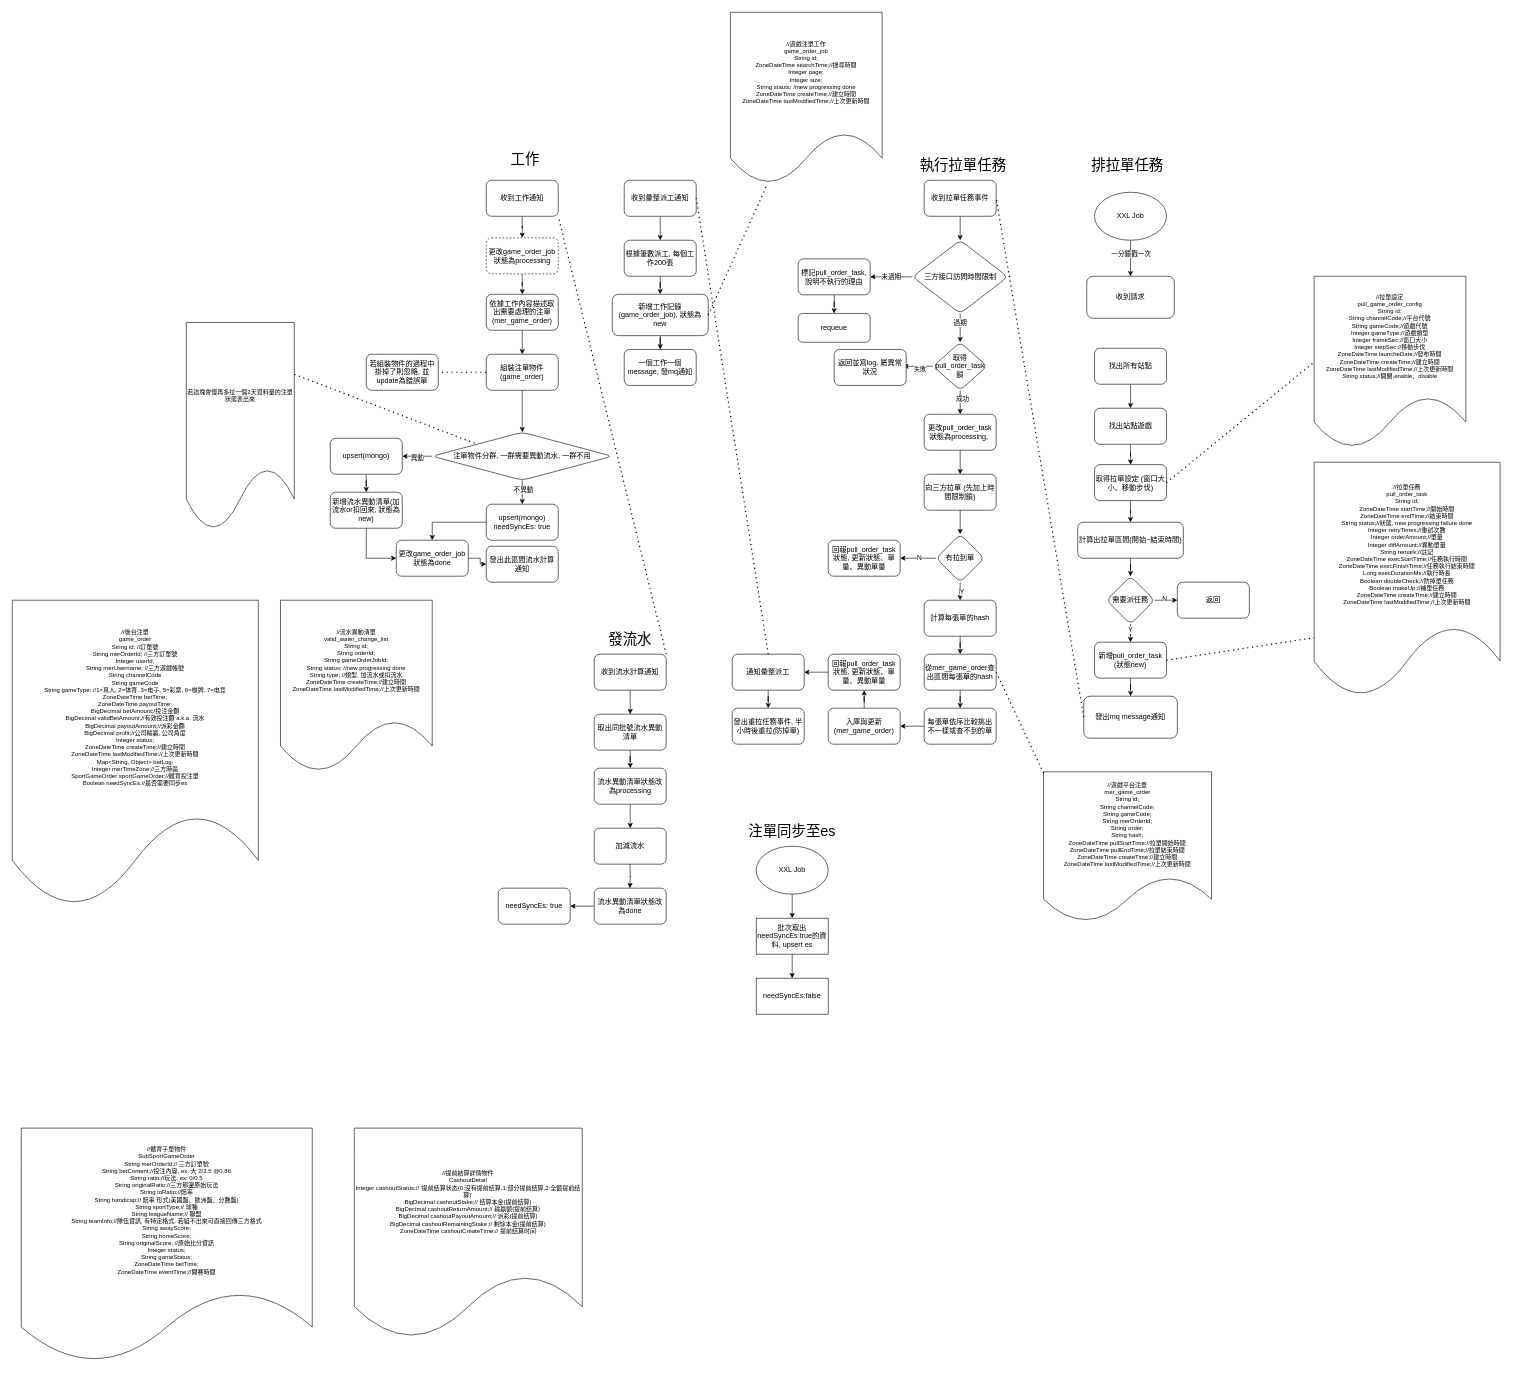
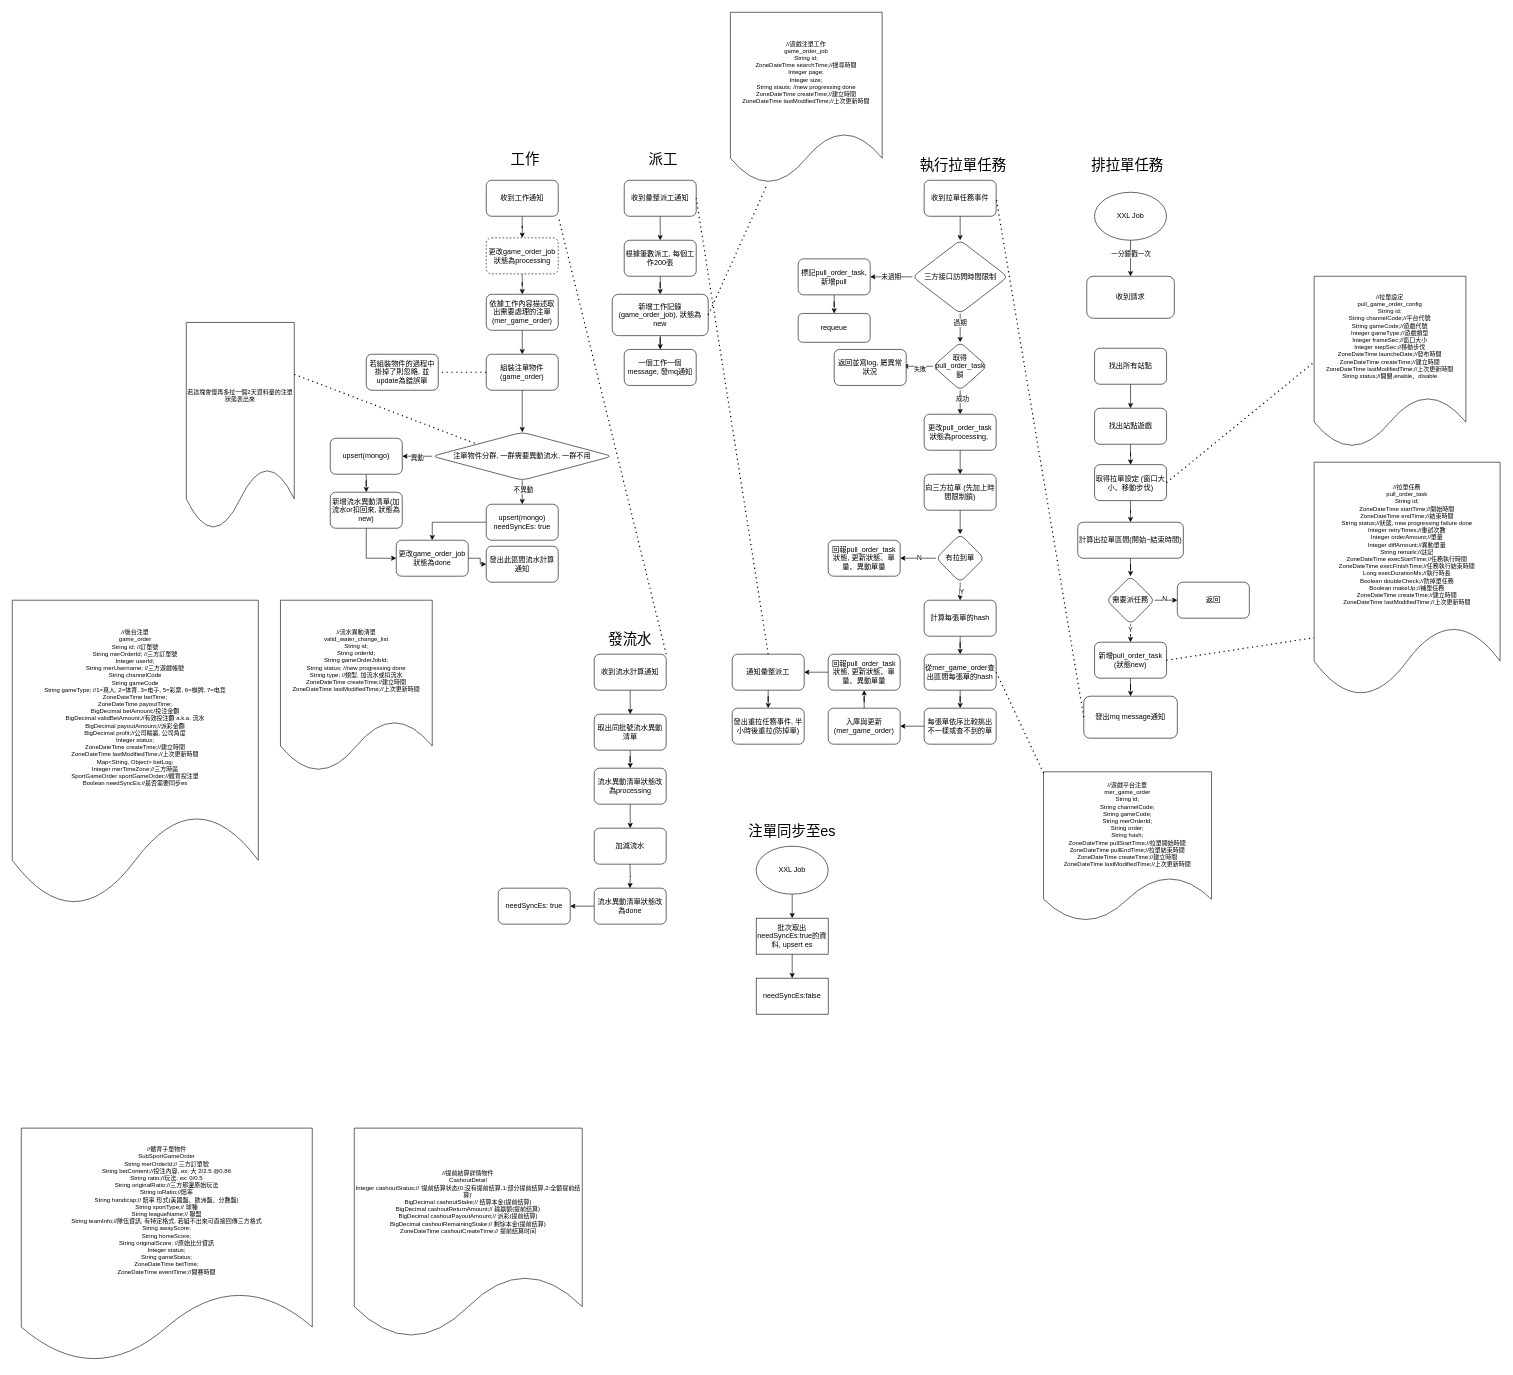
+ <mxCell id="103" value="&lt;font style=&quot;font-size: 24px&quot;&gt;派工&lt;/font&gt;" style="text;html=1;strokeColor=none;fillColor=none;align=center;verticalAlign=middle;whiteSpace=wrap;rounded=0;" vertex="1" parent="1"><mxGeometry x="1030" y="250" width="150" height="30" as="geometry" /></mxCell>
- <mxCell id="49" value="&lt;span&gt;標記&lt;/span&gt;pull_order_task&lt;span&gt;, 說明不執行的理由&lt;/span&gt;" style="whiteSpace=wrap;html=1;rounded=1;" vertex="1" parent="1"><mxGeometry x="1330" y="431" width="120" height="60" as="geometry" /></mxCell>
+ <mxCell id="49" value="&lt;span&gt;標記&lt;/span&gt;pull_order_task&lt;span&gt;, 新增pull&lt;/span&gt;" style="whiteSpace=wrap;html=1;rounded=1;" vertex="1" parent="1"><mxGeometry x="1330" y="431" width="120" height="60" as="geometry" /></mxCell>
